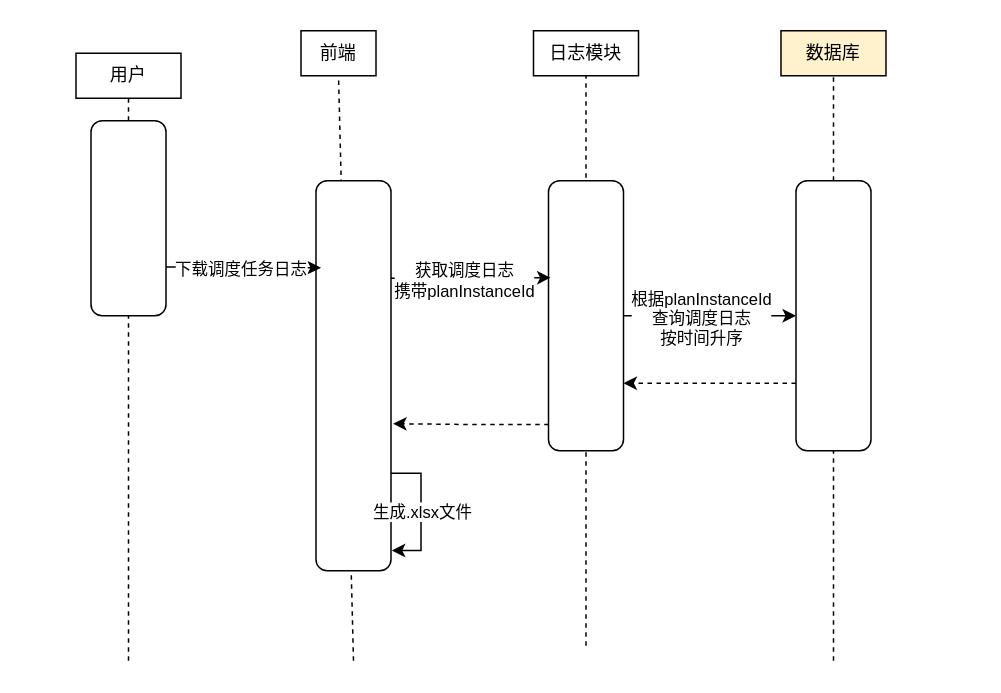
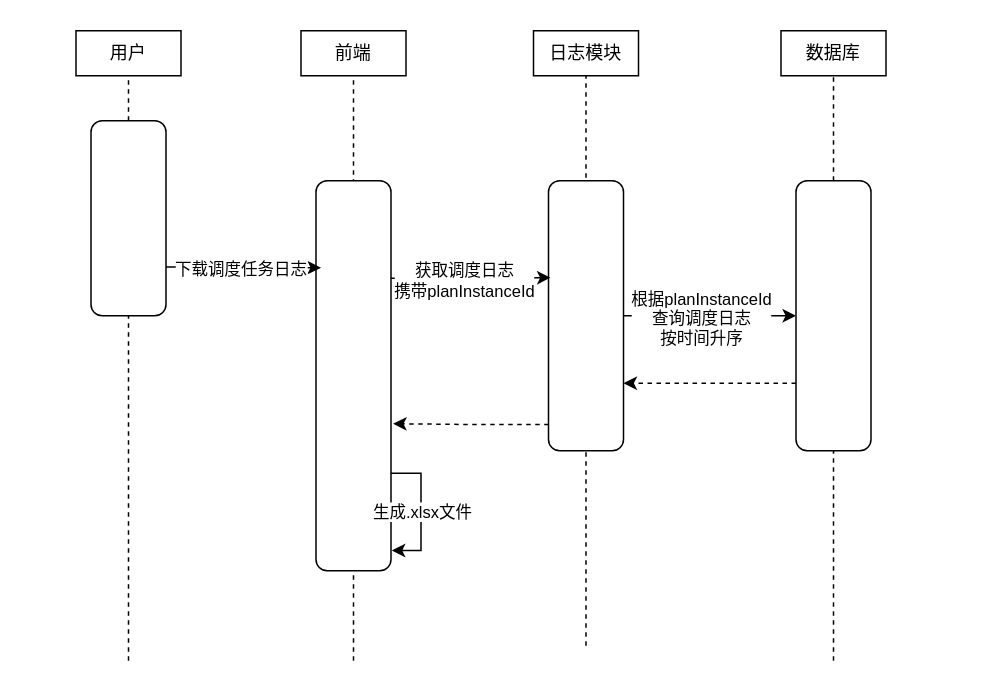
- <mxCell id="5" value="前端" style="rounded=0;whiteSpace=wrap;html=1;" vertex="1" parent="1"><mxGeometry x="200" y="20" width="50" height="30" as="geometry" /></mxCell>
+ <mxCell id="5" value="前端" style="rounded=0;whiteSpace=wrap;html=1;" vertex="1" parent="1"><mxGeometry x="200" y="20" width="70" height="30" as="geometry" /></mxCell>
- <mxCell id="3" value="数据库" style="rounded=0;whiteSpace=wrap;html=1;fillColor=#fff2cc;" vertex="1" parent="1"><mxGeometry x="520" y="20" width="70" height="30" as="geometry" /></mxCell>
+ <mxCell id="3" value="数据库" style="rounded=0;whiteSpace=wrap;html=1;" vertex="1" parent="1"><mxGeometry x="520" y="20" width="70" height="30" as="geometry" /></mxCell>
- <mxCell id="2" value="用户" style="rounded=0;whiteSpace=wrap;html=1;" vertex="1" parent="1"><mxGeometry x="50" y="35" width="70" height="30" as="geometry" /></mxCell>
+ <mxCell id="2" value="用户" style="rounded=0;whiteSpace=wrap;html=1;" vertex="1" parent="1"><mxGeometry x="50" y="20" width="70" height="30" as="geometry" /></mxCell>
